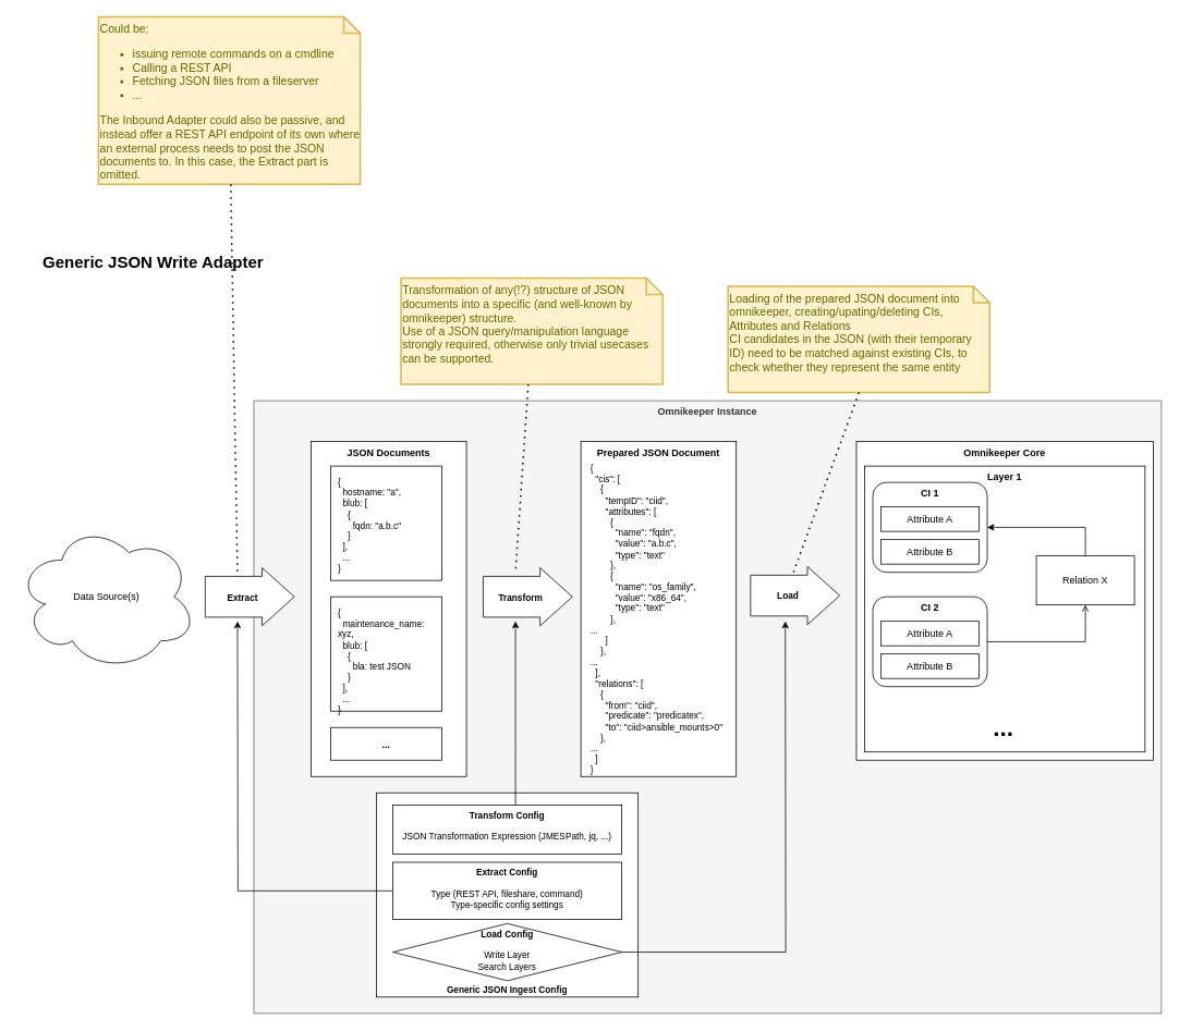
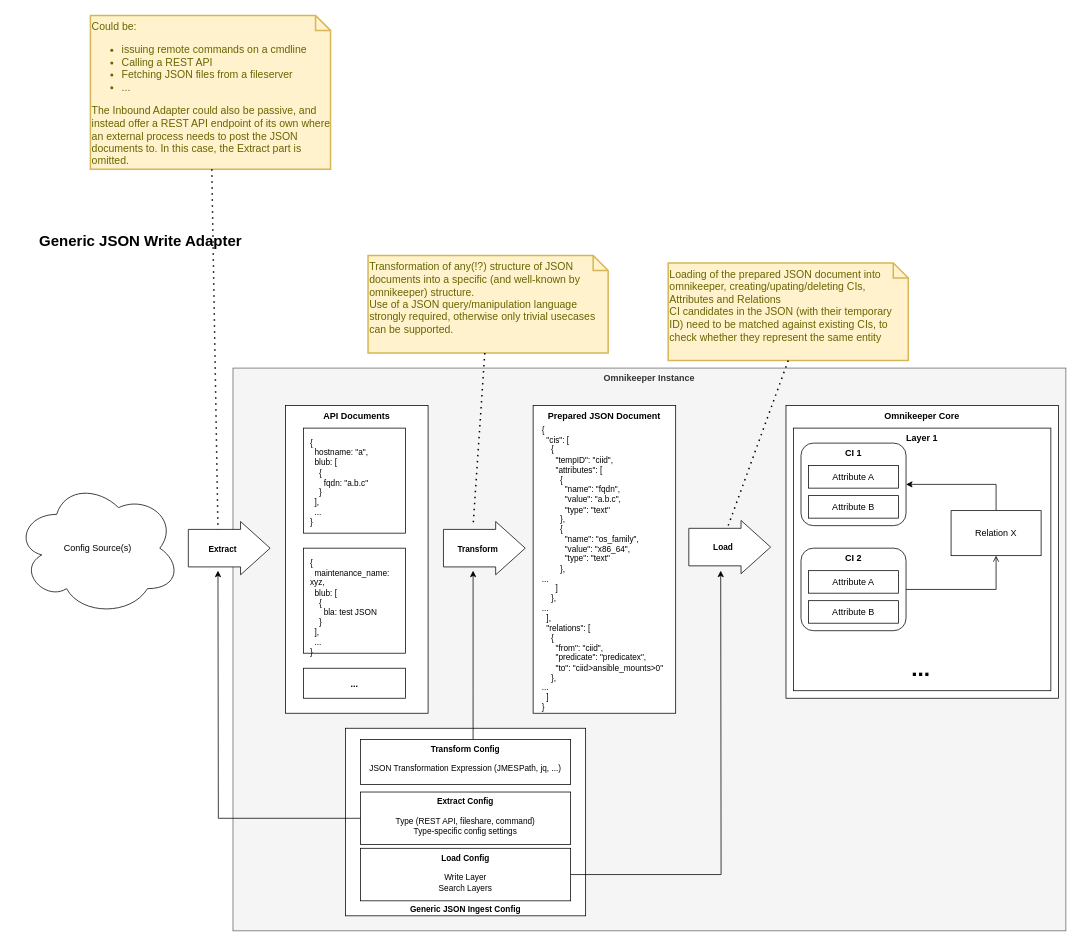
- <mxCell id="6" value="JSON Documents" style="rounded=0;whiteSpace=wrap;html=1;verticalAlign=top;fontStyle=1" parent="1" vertex="1"><mxGeometry x="380" y="540" width="190" height="410" as="geometry" /></mxCell>
+ <mxCell id="6" value="API Documents" style="rounded=0;whiteSpace=wrap;html=1;verticalAlign=top;fontStyle=1" parent="1" vertex="1"><mxGeometry x="380" y="540" width="190" height="410" as="geometry" /></mxCell>
- <mxCell id="7" value="Data Source(s)" style="ellipse;shape=cloud;whiteSpace=wrap;html=1;" parent="1" vertex="1"><mxGeometry x="20" y="640" width="220" height="180" as="geometry" /></mxCell>
+ <mxCell id="7" value="Config Source(s)" style="ellipse;shape=cloud;whiteSpace=wrap;html=1;" parent="1" vertex="1"><mxGeometry x="20" y="640" width="220" height="180" as="geometry" /></mxCell>
- <mxCell id="38" value="Load Config&lt;br&gt;&lt;br&gt;&lt;span style=&quot;font-weight: 400 ; text-align: left&quot;&gt;Write Layer&lt;/span&gt;&lt;br style=&quot;font-weight: 400 ; text-align: left&quot;&gt;&lt;span style=&quot;font-weight: 400 ; text-align: left&quot;&gt;Search Layers&lt;/span&gt;" style="rhombus;whiteSpace=wrap;html=1;fontSize=11;align=center;verticalAlign=top;fontStyle=1;" parent="1" vertex="1"><mxGeometry x="480" y="1130" width="280" height="70" as="geometry" /></mxCell>
+ <mxCell id="38" value="Load Config&lt;br&gt;&lt;br&gt;&lt;span style=&quot;font-weight: 400 ; text-align: left&quot;&gt;Write Layer&lt;/span&gt;&lt;br style=&quot;font-weight: 400 ; text-align: left&quot;&gt;&lt;span style=&quot;font-weight: 400 ; text-align: left&quot;&gt;Search Layers&lt;/span&gt;" style="rounded=0;whiteSpace=wrap;html=1;fontSize=11;align=center;verticalAlign=top;fontStyle=1" parent="1" vertex="1"><mxGeometry x="480" y="1130" width="280" height="70" as="geometry" /></mxCell>
